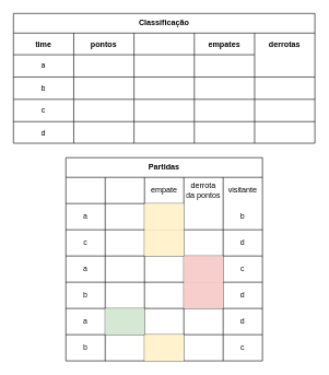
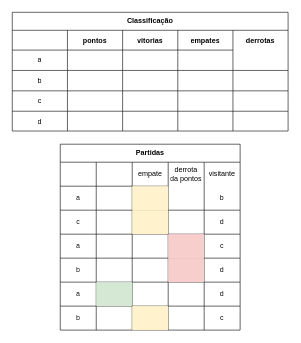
- <mxCell id="4" value="time" style="shape=partialRectangle;html=1;whiteSpace=wrap;connectable=0;fillColor=none;top=0;left=0;bottom=0;right=0;overflow=hidden;fontStyle=1" vertex="1" parent="3"><mxGeometry width="92" height="33" as="geometry" /></mxCell>
+ <mxCell id="6" value="vitorias" style="shape=partialRectangle;html=1;whiteSpace=wrap;connectable=0;fillColor=none;top=0;left=0;bottom=0;right=0;overflow=hidden;fontStyle=1" vertex="1" parent="3"><mxGeometry x="184" width="92" height="33" as="geometry" /></mxCell>
